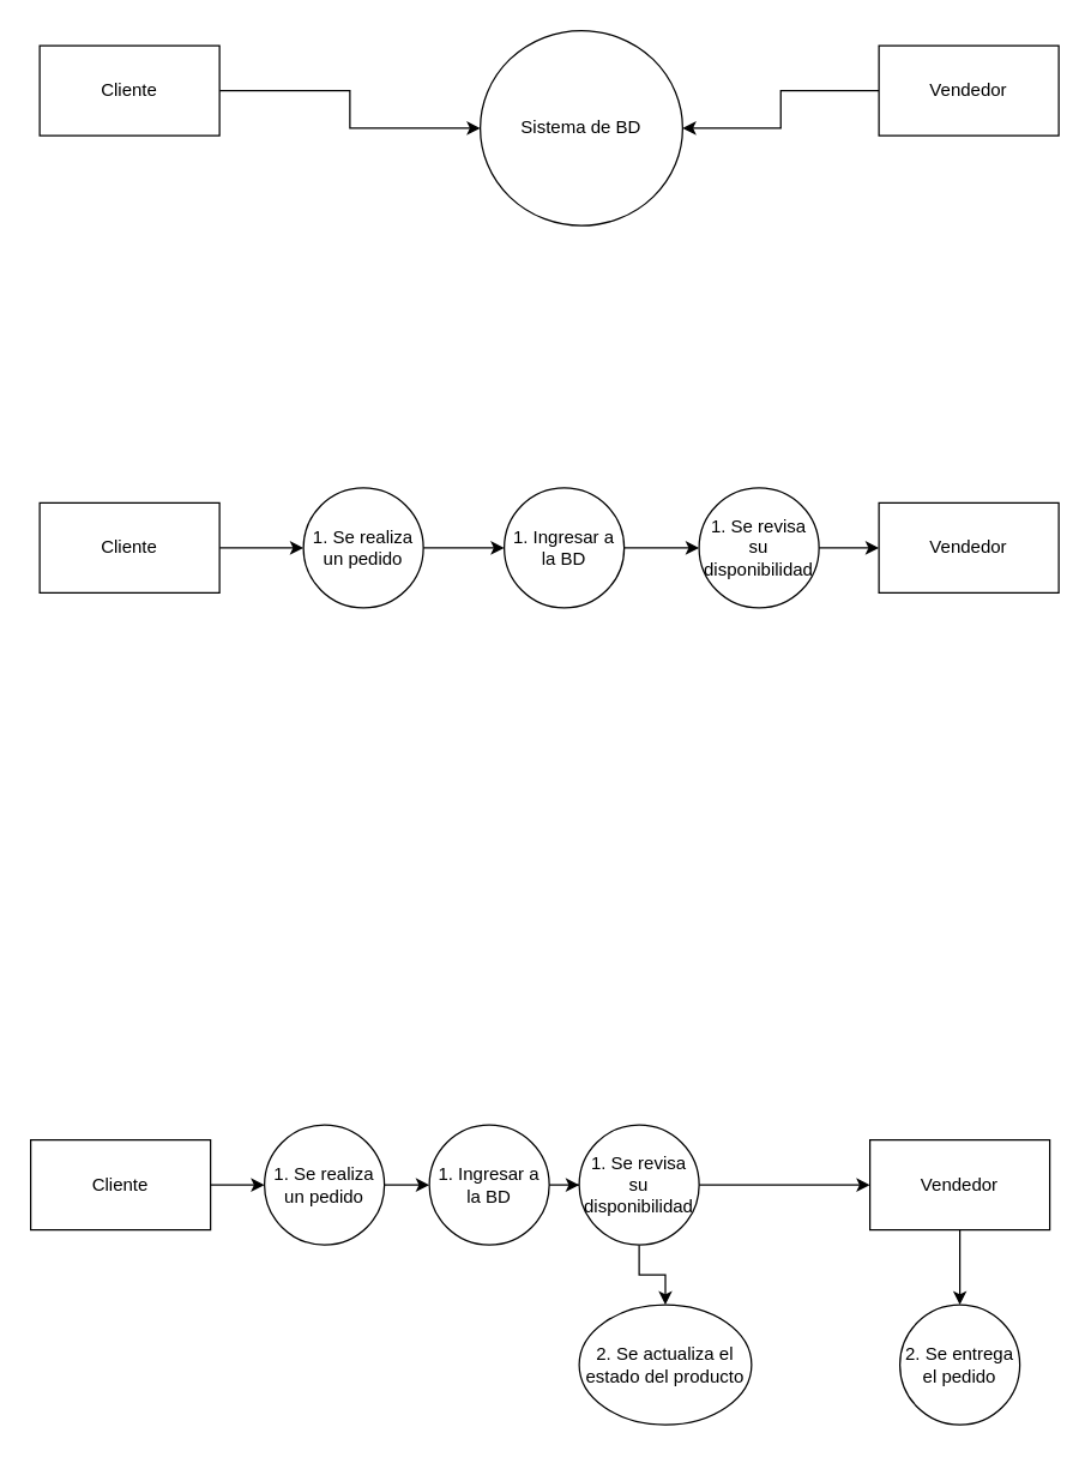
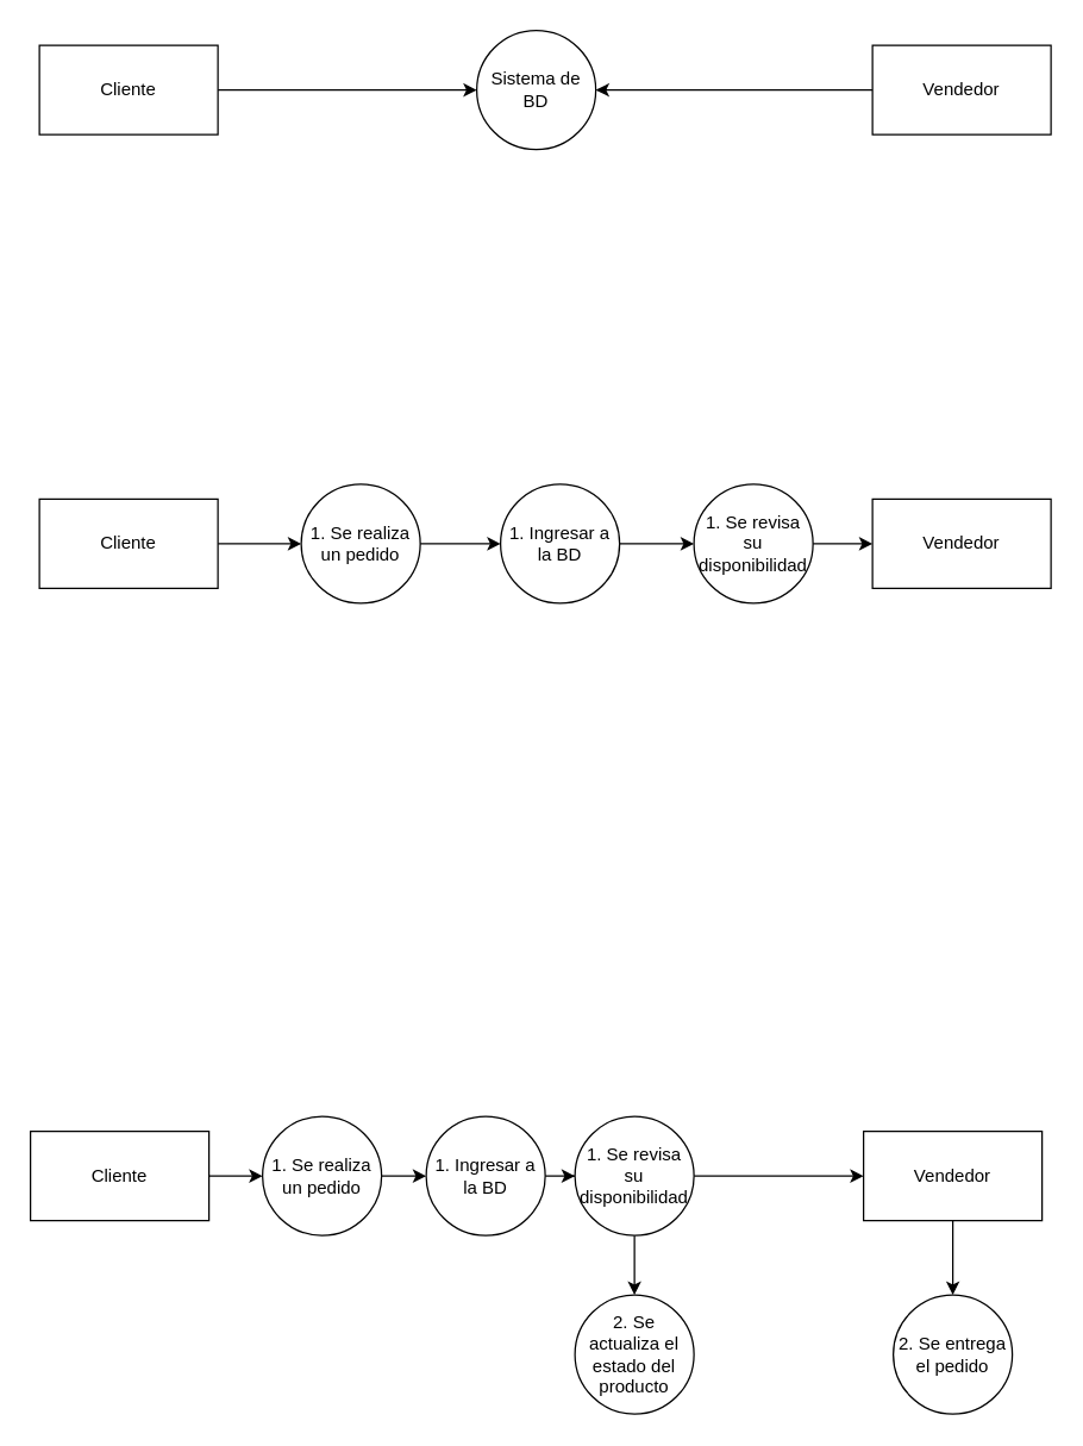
- <mxCell id="2" value="Sistema de BD" style="ellipse;whiteSpace=wrap;html=1;aspect=fixed;" parent="1" vertex="1"><mxGeometry x="320" y="20" width="135" height="130" as="geometry" /></mxCell>
+ <mxCell id="2" value="Sistema de BD" style="ellipse;whiteSpace=wrap;html=1;aspect=fixed;" parent="1" vertex="1"><mxGeometry x="320" y="20" width="80" height="80" as="geometry" /></mxCell>
- <mxCell id="28" value="2. Se actualiza el estado del producto" style="ellipse;whiteSpace=wrap;html=1;aspect=fixed;" parent="1" vertex="1"><mxGeometry x="386" y="870" width="115" height="80" as="geometry" /></mxCell>
+ <mxCell id="28" value="2. Se actualiza el estado del producto" style="ellipse;whiteSpace=wrap;html=1;aspect=fixed;" parent="1" vertex="1"><mxGeometry x="386" y="870" width="80" height="80" as="geometry" /></mxCell>
